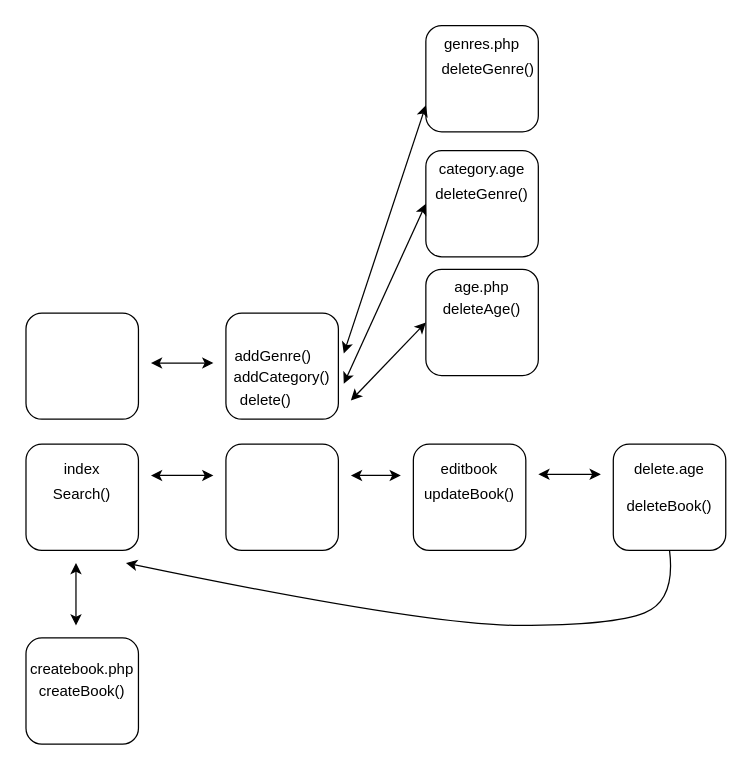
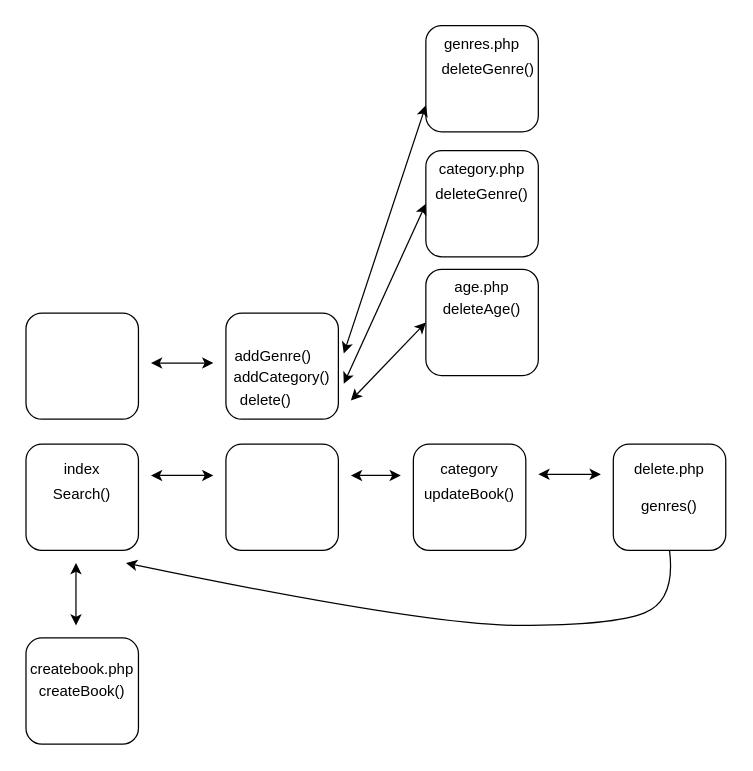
- <mxCell id="32" value="category.age" style="text;html=1;strokeColor=none;fillColor=none;align=center;verticalAlign=middle;whiteSpace=wrap;rounded=0;" vertex="1" parent="1"><mxGeometry x="355" y="120" width="60" height="30" as="geometry" /></mxCell>
+ <mxCell id="32" value="category.php" style="text;html=1;strokeColor=none;fillColor=none;align=center;verticalAlign=middle;whiteSpace=wrap;rounded=0;" vertex="1" parent="1"><mxGeometry x="355" y="120" width="60" height="30" as="geometry" /></mxCell>
- <mxCell id="6" value="editbook" style="text;html=1;strokeColor=none;fillColor=none;align=center;verticalAlign=middle;whiteSpace=wrap;rounded=0;" vertex="1" parent="1"><mxGeometry x="345" y="360" width="60" height="30" as="geometry" /></mxCell>
+ <mxCell id="6" value="category" style="text;html=1;strokeColor=none;fillColor=none;align=center;verticalAlign=middle;whiteSpace=wrap;rounded=0;" vertex="1" parent="1"><mxGeometry x="345" y="360" width="60" height="30" as="geometry" /></mxCell>
- <mxCell id="24" value="delete.age" style="text;html=1;strokeColor=none;fillColor=none;align=center;verticalAlign=middle;whiteSpace=wrap;rounded=0;" vertex="1" parent="1"><mxGeometry x="505" y="360" width="60" height="30" as="geometry" /></mxCell>
+ <mxCell id="24" value="delete.php" style="text;html=1;strokeColor=none;fillColor=none;align=center;verticalAlign=middle;whiteSpace=wrap;rounded=0;" vertex="1" parent="1"><mxGeometry x="505" y="360" width="60" height="30" as="geometry" /></mxCell>
- <mxCell id="23" value="deleteBook()" style="text;html=1;strokeColor=none;fillColor=none;align=center;verticalAlign=middle;whiteSpace=wrap;rounded=0;" vertex="1" parent="1"><mxGeometry x="505" y="390" width="60" height="30" as="geometry" /></mxCell>
+ <mxCell id="23" value="genres()" style="text;html=1;strokeColor=none;fillColor=none;align=center;verticalAlign=middle;whiteSpace=wrap;rounded=0;" vertex="1" parent="1"><mxGeometry x="505" y="390" width="60" height="30" as="geometry" /></mxCell>
